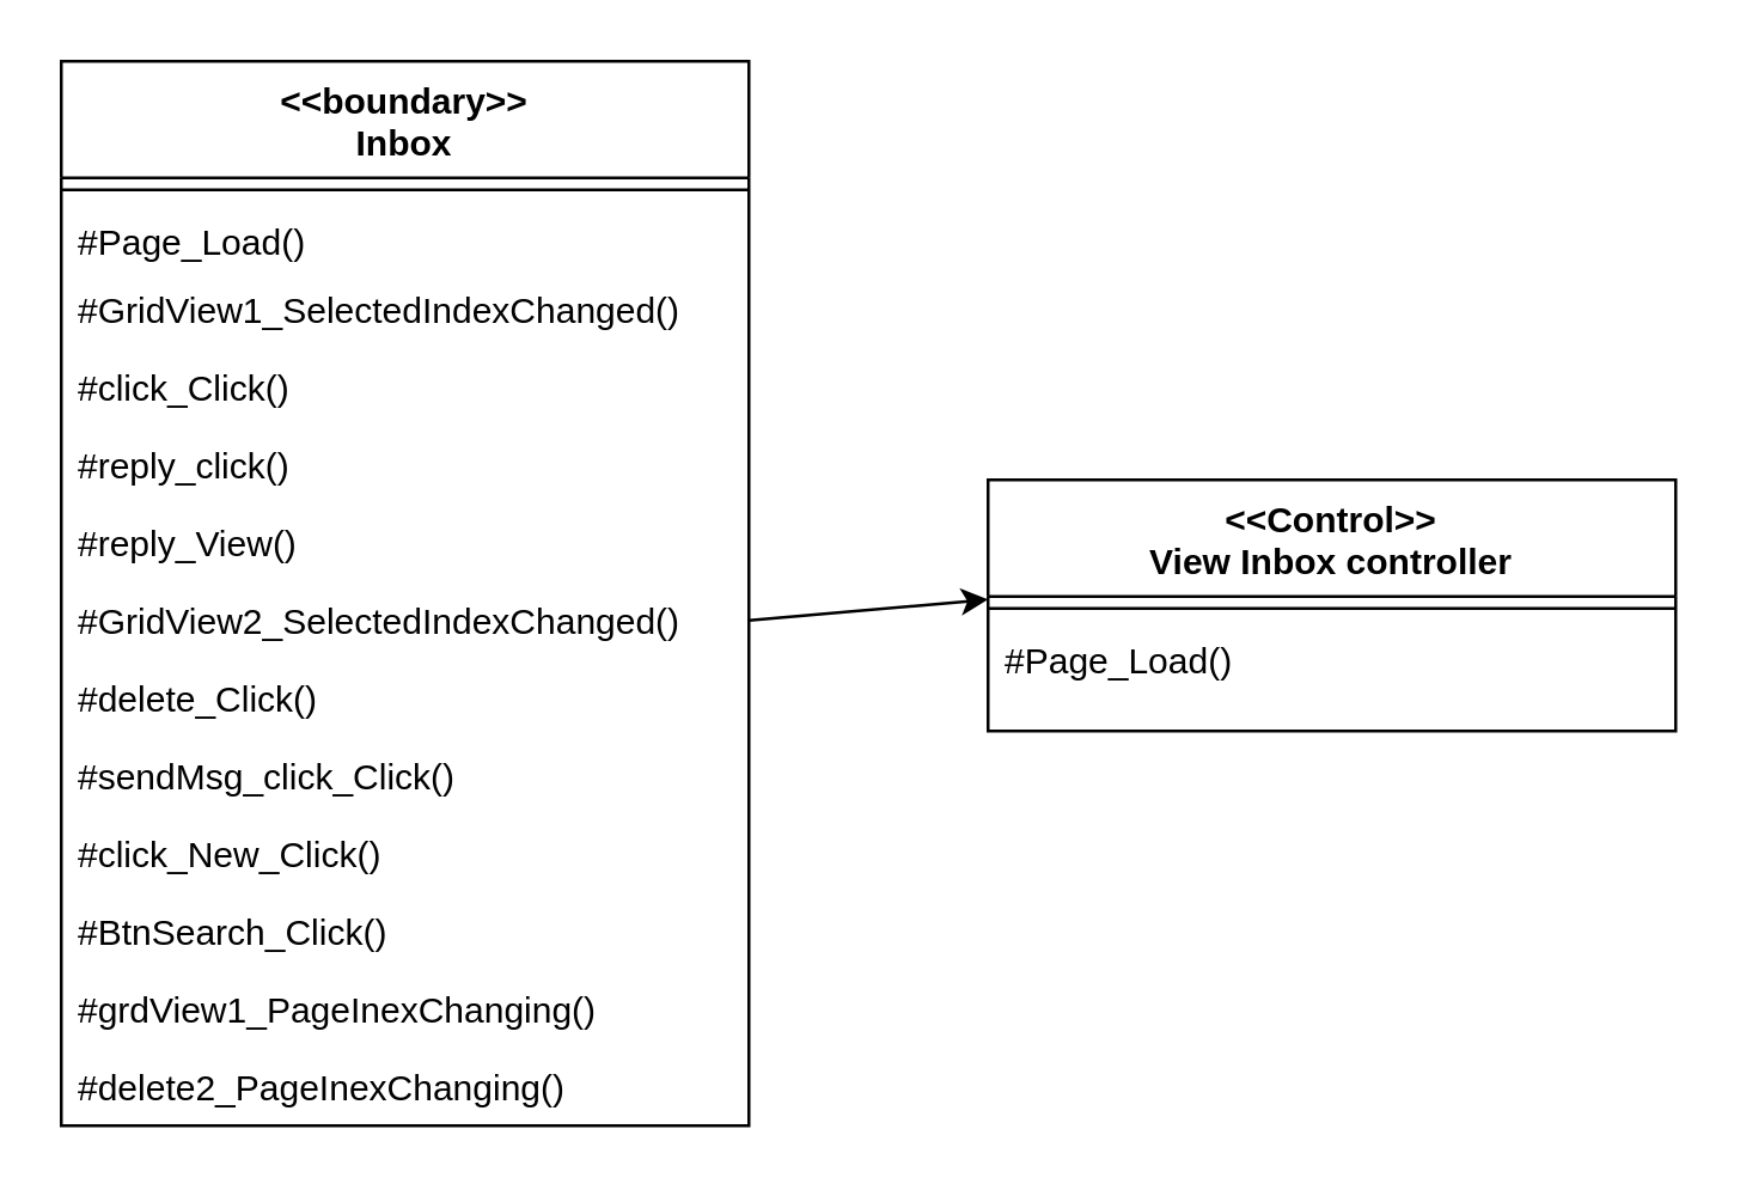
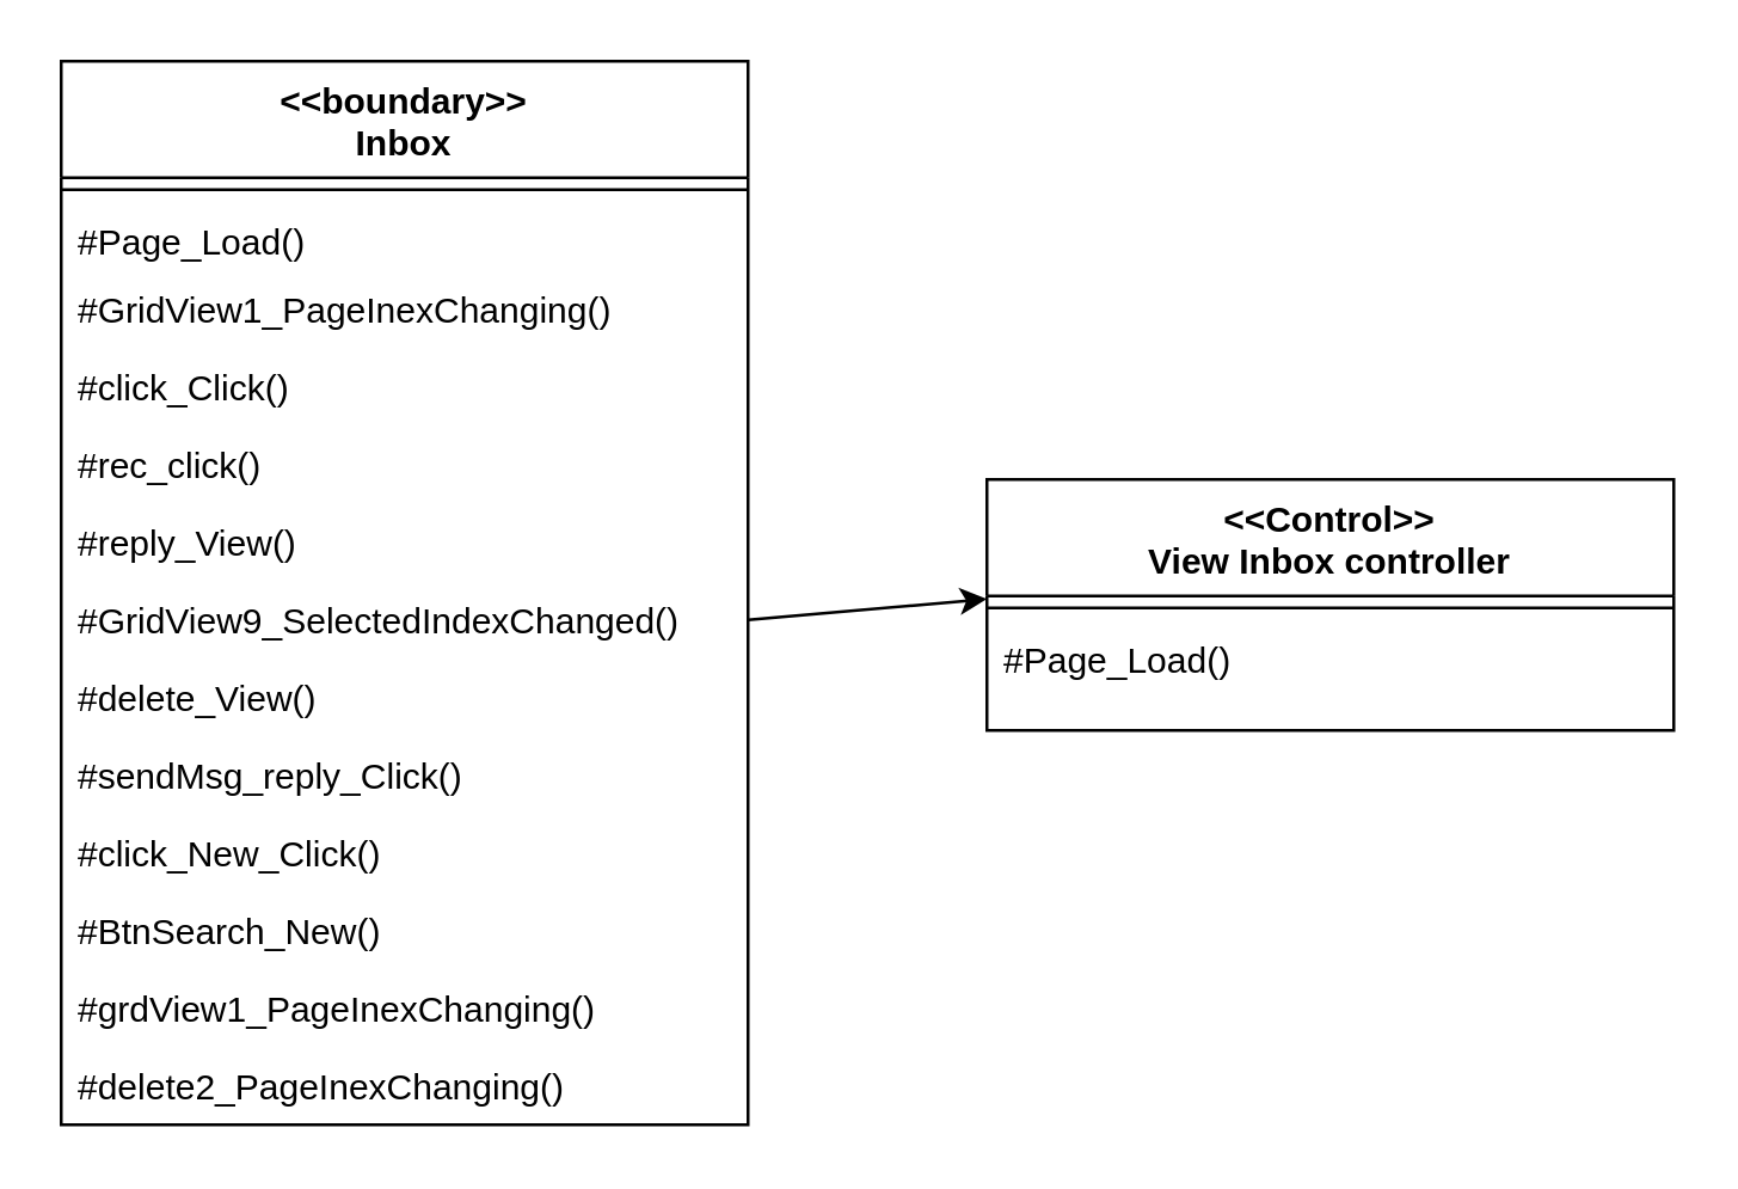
- <mxCell id="5" value="#GridView1_SelectedIndexChanged()&#10;" style="text;strokeColor=none;fillColor=none;align=left;verticalAlign=top;spacingLeft=4;spacingRight=4;overflow=hidden;rotatable=0;points=[[0,0.5],[1,0.5]];portConstraint=eastwest;" parent="2" vertex="1"><mxGeometry y="70" width="230" height="26" as="geometry" /></mxCell>
+ <mxCell id="5" value="#GridView1_PageInexChanging()&#10;" style="text;strokeColor=none;fillColor=none;align=left;verticalAlign=top;spacingLeft=4;spacingRight=4;overflow=hidden;rotatable=0;points=[[0,0.5],[1,0.5]];portConstraint=eastwest;" parent="2" vertex="1"><mxGeometry y="70" width="230" height="26" as="geometry" /></mxCell>
- <mxCell id="7" value="#reply_click()" style="text;strokeColor=none;fillColor=none;align=left;verticalAlign=top;spacingLeft=4;spacingRight=4;overflow=hidden;rotatable=0;points=[[0,0.5],[1,0.5]];portConstraint=eastwest;" parent="2" vertex="1"><mxGeometry y="122" width="230" height="26" as="geometry" /></mxCell>
+ <mxCell id="7" value="#rec_click()" style="text;strokeColor=none;fillColor=none;align=left;verticalAlign=top;spacingLeft=4;spacingRight=4;overflow=hidden;rotatable=0;points=[[0,0.5],[1,0.5]];portConstraint=eastwest;" parent="2" vertex="1"><mxGeometry y="122" width="230" height="26" as="geometry" /></mxCell>
- <mxCell id="9" value="#GridView2_SelectedIndexChanged()&#10;" style="text;strokeColor=none;fillColor=none;align=left;verticalAlign=top;spacingLeft=4;spacingRight=4;overflow=hidden;rotatable=0;points=[[0,0.5],[1,0.5]];portConstraint=eastwest;" parent="2" vertex="1"><mxGeometry y="174" width="230" height="26" as="geometry" /></mxCell>
+ <mxCell id="9" value="#GridView9_SelectedIndexChanged()&#10;" style="text;strokeColor=none;fillColor=none;align=left;verticalAlign=top;spacingLeft=4;spacingRight=4;overflow=hidden;rotatable=0;points=[[0,0.5],[1,0.5]];portConstraint=eastwest;" parent="2" vertex="1"><mxGeometry y="174" width="230" height="26" as="geometry" /></mxCell>
- <mxCell id="10" value="#delete_Click()" style="text;strokeColor=none;fillColor=none;align=left;verticalAlign=top;spacingLeft=4;spacingRight=4;overflow=hidden;rotatable=0;points=[[0,0.5],[1,0.5]];portConstraint=eastwest;" parent="2" vertex="1"><mxGeometry y="200" width="230" height="26" as="geometry" /></mxCell>
+ <mxCell id="10" value="#delete_View()" style="text;strokeColor=none;fillColor=none;align=left;verticalAlign=top;spacingLeft=4;spacingRight=4;overflow=hidden;rotatable=0;points=[[0,0.5],[1,0.5]];portConstraint=eastwest;" parent="2" vertex="1"><mxGeometry y="200" width="230" height="26" as="geometry" /></mxCell>
- <mxCell id="11" value="#sendMsg_click_Click()" style="text;strokeColor=none;fillColor=none;align=left;verticalAlign=top;spacingLeft=4;spacingRight=4;overflow=hidden;rotatable=0;points=[[0,0.5],[1,0.5]];portConstraint=eastwest;" parent="2" vertex="1"><mxGeometry y="226" width="230" height="26" as="geometry" /></mxCell>
+ <mxCell id="11" value="#sendMsg_reply_Click()" style="text;strokeColor=none;fillColor=none;align=left;verticalAlign=top;spacingLeft=4;spacingRight=4;overflow=hidden;rotatable=0;points=[[0,0.5],[1,0.5]];portConstraint=eastwest;" parent="2" vertex="1"><mxGeometry y="226" width="230" height="26" as="geometry" /></mxCell>
- <mxCell id="13" value="#BtnSearch_Click()" style="text;strokeColor=none;fillColor=none;align=left;verticalAlign=top;spacingLeft=4;spacingRight=4;overflow=hidden;rotatable=0;points=[[0,0.5],[1,0.5]];portConstraint=eastwest;" parent="2" vertex="1"><mxGeometry y="278" width="230" height="26" as="geometry" /></mxCell>
+ <mxCell id="13" value="#BtnSearch_New()" style="text;strokeColor=none;fillColor=none;align=left;verticalAlign=top;spacingLeft=4;spacingRight=4;overflow=hidden;rotatable=0;points=[[0,0.5],[1,0.5]];portConstraint=eastwest;" parent="2" vertex="1"><mxGeometry y="278" width="230" height="26" as="geometry" /></mxCell>
